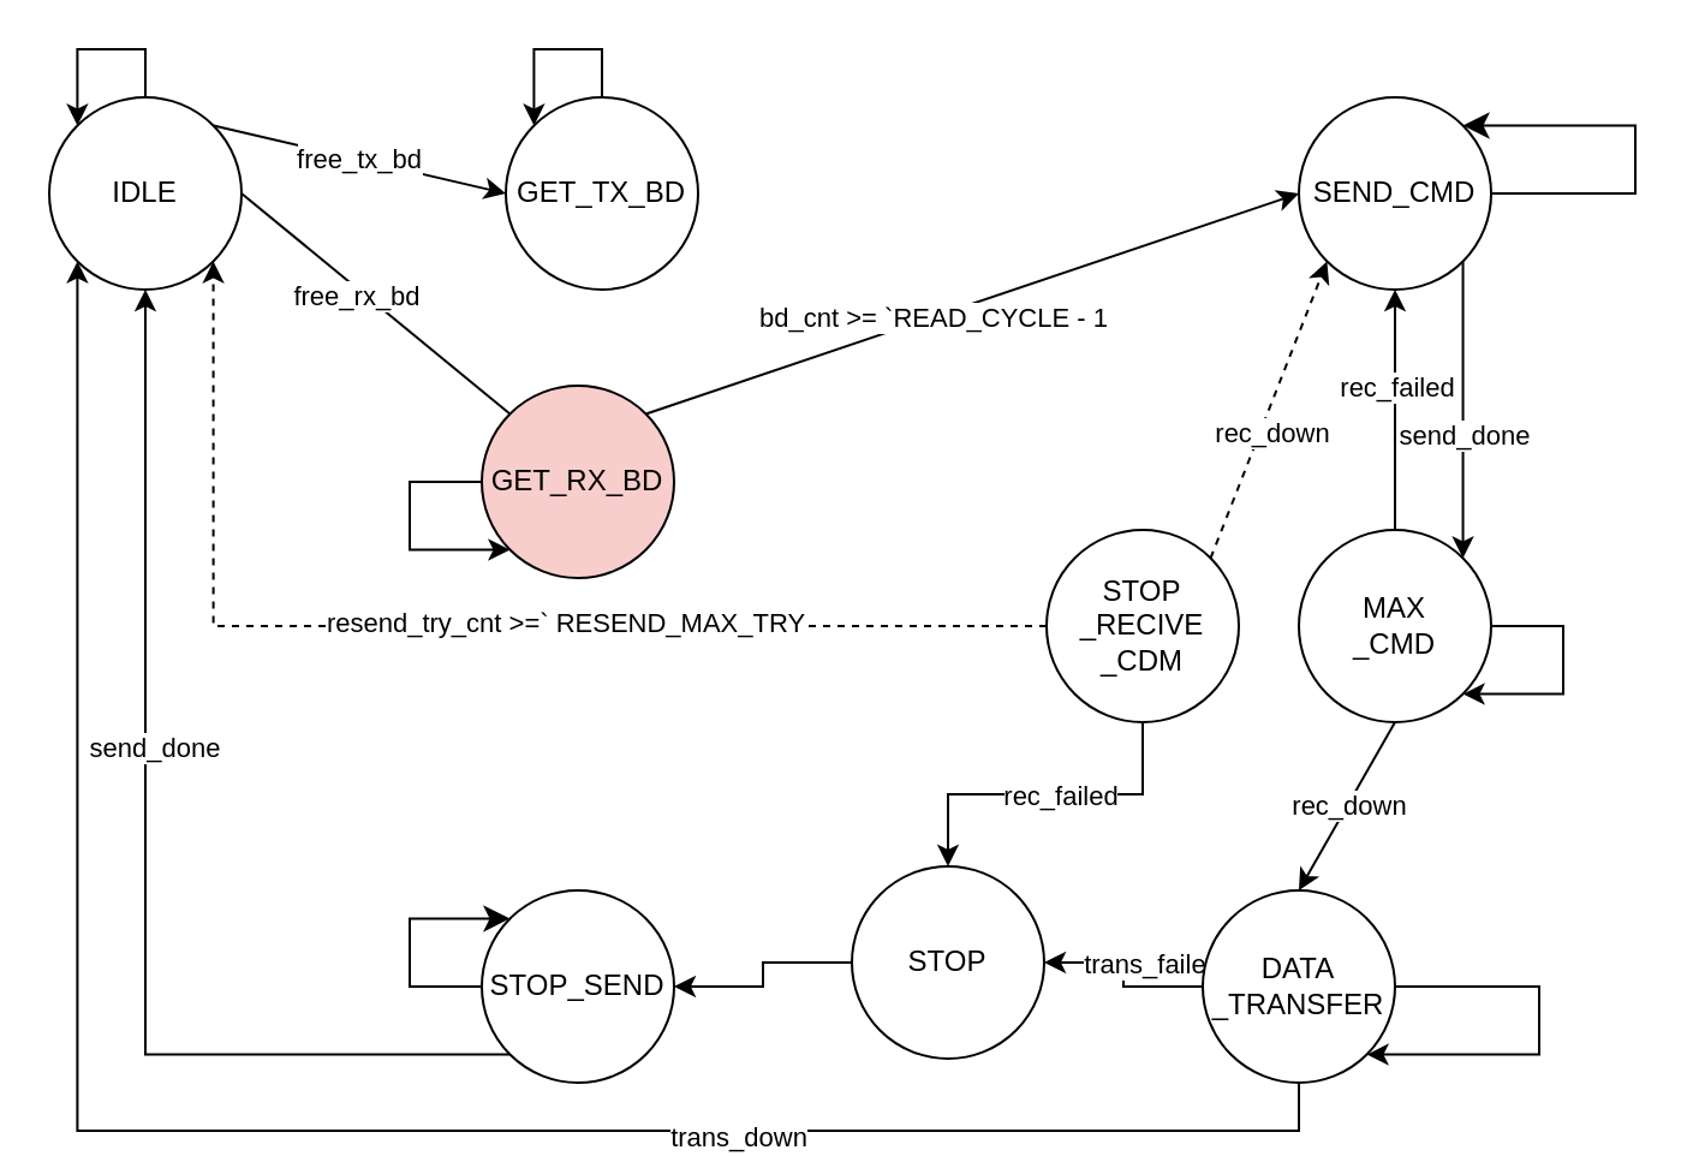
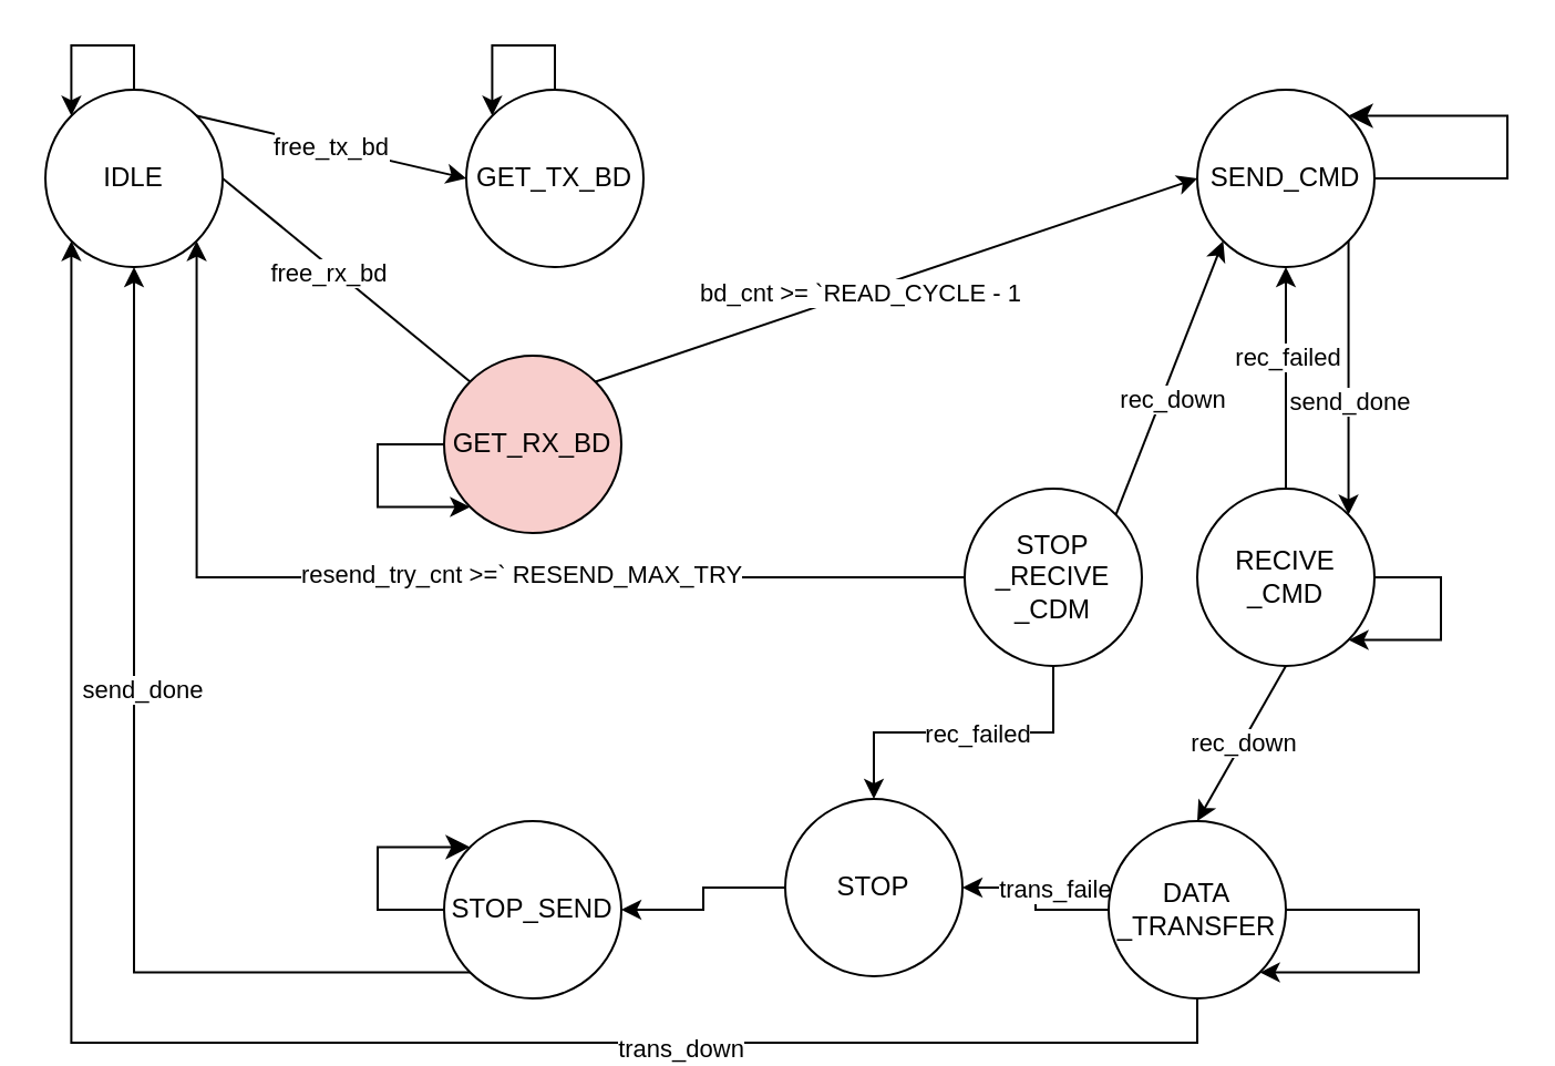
- <mxCell id="38" value="" style="endArrow=classic;html=1;rounded=0;exitX=1;exitY=0;exitDx=0;exitDy=0;entryX=0;entryY=1;entryDx=0;entryDy=0;dashed=1;" edge="1" parent="1" source="25" target="6"><mxGeometry width="50" height="50" relative="1" as="geometry"><mxPoint x="360" y="310" as="sourcePoint" /><mxPoint x="410" y="260" as="targetPoint" /></mxGeometry></mxCell>
+ <mxCell id="38" value="" style="endArrow=classic;html=1;rounded=0;exitX=1;exitY=0;exitDx=0;exitDy=0;entryX=0;entryY=1;entryDx=0;entryDy=0;" edge="1" parent="1" source="25" target="6"><mxGeometry width="50" height="50" relative="1" as="geometry"><mxPoint x="360" y="310" as="sourcePoint" /><mxPoint x="410" y="260" as="targetPoint" /></mxGeometry></mxCell>
- <mxCell id="23" style="edgeStyle=orthogonalEdgeStyle;rounded=0;orthogonalLoop=1;jettySize=auto;html=1;exitX=0;exitY=0.5;exitDx=0;exitDy=0;entryX=1;entryY=1;entryDx=0;entryDy=0;dashed=1;" edge="1" parent="1" source="25" target="3"><mxGeometry relative="1" as="geometry" /></mxCell>
+ <mxCell id="23" style="edgeStyle=orthogonalEdgeStyle;rounded=0;orthogonalLoop=1;jettySize=auto;html=1;exitX=0;exitY=0.5;exitDx=0;exitDy=0;entryX=1;entryY=1;entryDx=0;entryDy=0;" edge="1" parent="1" source="25" target="3"><mxGeometry relative="1" as="geometry" /></mxCell>
- <mxCell id="8" value="MAX&lt;div&gt;_CMD&lt;/div&gt;" style="ellipse;whiteSpace=wrap;html=1;aspect=fixed;" vertex="1" parent="1"><mxGeometry x="540" y="220" width="80" height="80" as="geometry" /></mxCell>
+ <mxCell id="8" value="RECIVE&lt;div&gt;_CMD&lt;/div&gt;" style="ellipse;whiteSpace=wrap;html=1;aspect=fixed;" vertex="1" parent="1"><mxGeometry x="540" y="220" width="80" height="80" as="geometry" /></mxCell>
